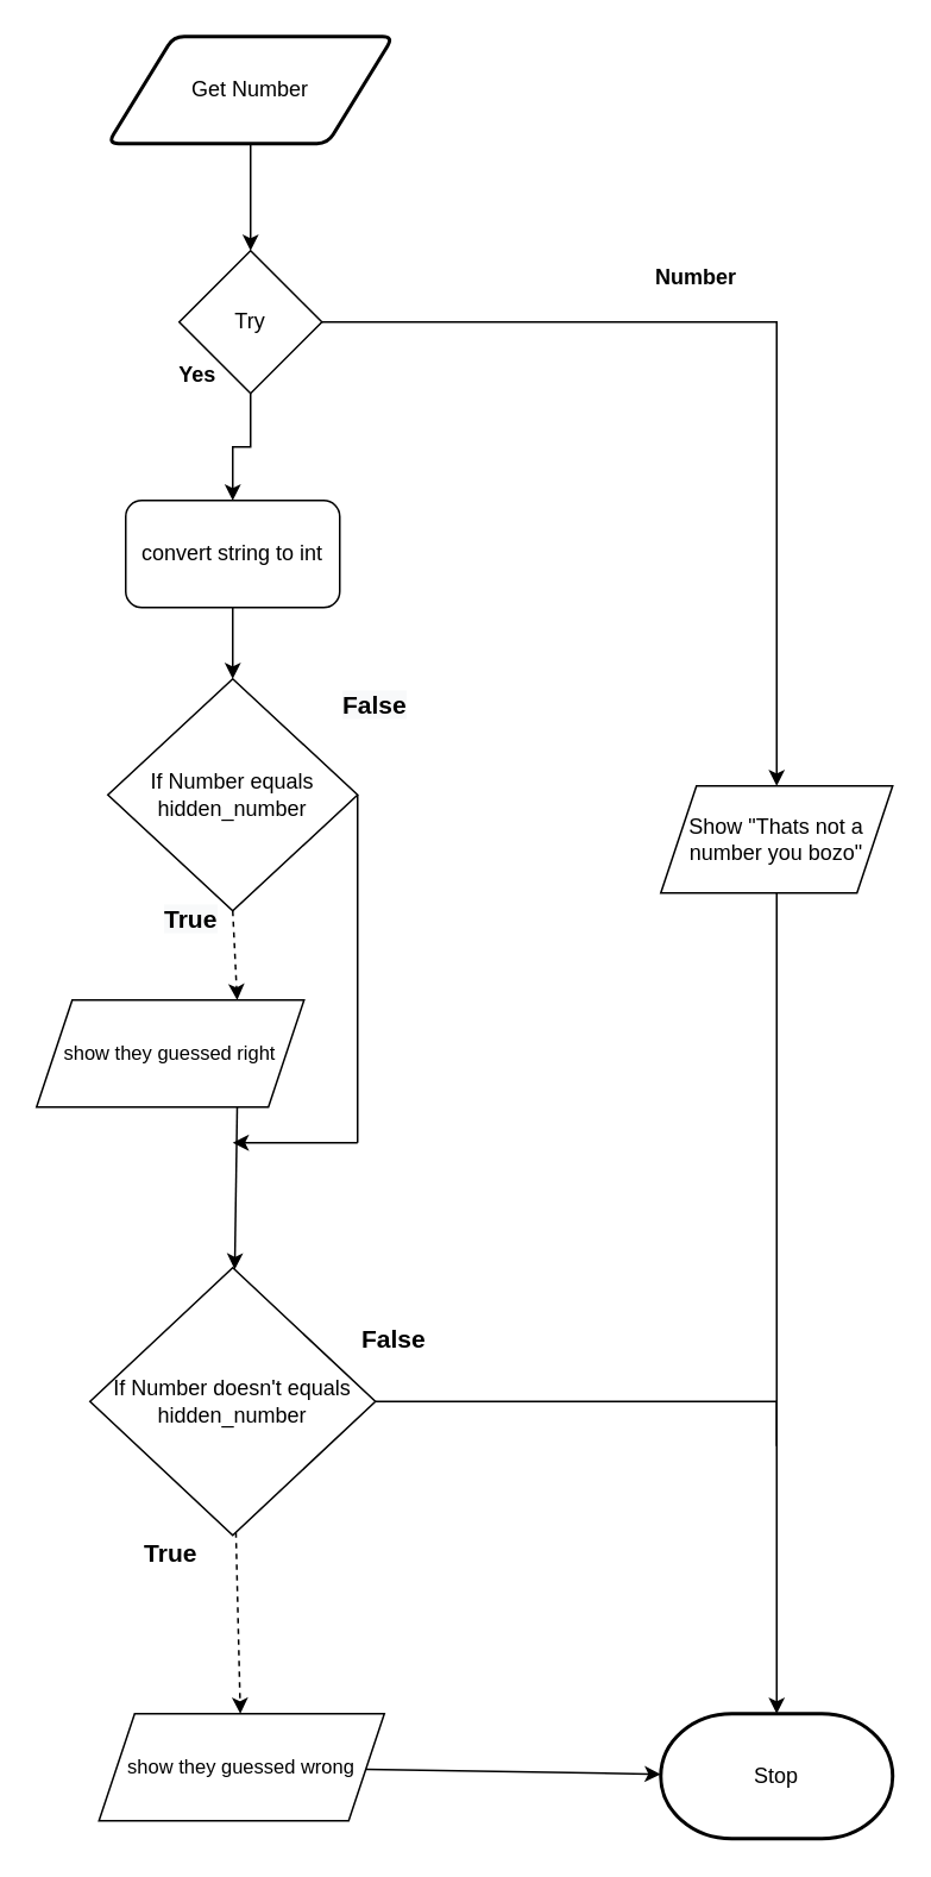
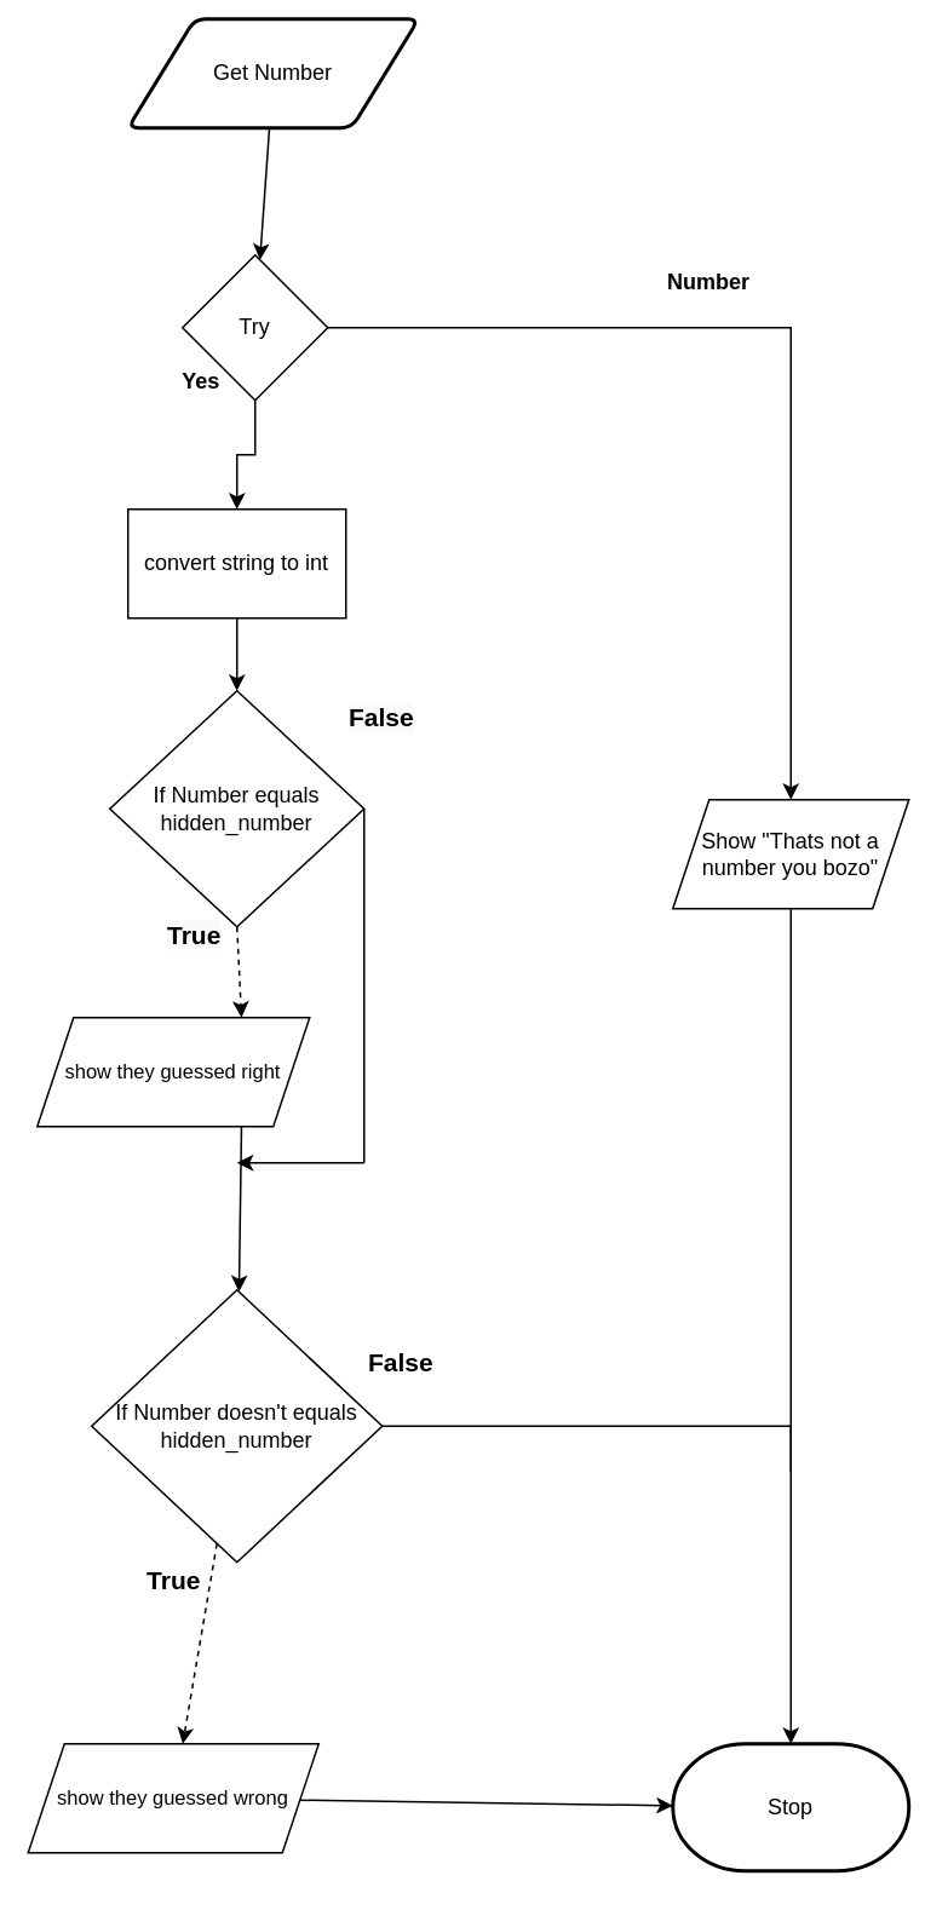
- <mxCell id="3" value="Get Number" style="shape=parallelogram;html=1;strokeWidth=2;perimeter=parallelogramPerimeter;whiteSpace=wrap;rounded=1;arcSize=12;size=0.23;" parent="1" vertex="1"><mxGeometry x="60" y="20" width="160" height="60" as="geometry" /></mxCell>
+ <mxCell id="3" value="Get Number" style="shape=parallelogram;html=1;strokeWidth=2;perimeter=parallelogramPerimeter;whiteSpace=wrap;rounded=1;arcSize=12;size=0.23;" parent="1" vertex="1"><mxGeometry x="70" y="10" width="160" height="60" as="geometry" /></mxCell>
- <mxCell id="27" value="convert string to int" style="whiteSpace=wrap;html=1;rounded=1;" vertex="1" parent="1"><mxGeometry x="70" y="280" width="120" height="60" as="geometry" /></mxCell>
+ <mxCell id="27" value="convert string to int" style="whiteSpace=wrap;html=1;" vertex="1" parent="1"><mxGeometry x="70" y="280" width="120" height="60" as="geometry" /></mxCell>
- <mxCell id="12" value="show they guessed wrong" style="shape=parallelogram;perimeter=parallelogramPerimeter;whiteSpace=wrap;html=1;fixedSize=1;fontFamily=Helvetica;fontSize=11;fontColor=default;" parent="1" vertex="1"><mxGeometry x="55" y="960" width="160" height="60" as="geometry" /></mxCell>
+ <mxCell id="12" value="show they guessed wrong" style="shape=parallelogram;perimeter=parallelogramPerimeter;whiteSpace=wrap;html=1;fixedSize=1;fontFamily=Helvetica;fontSize=11;fontColor=default;" parent="1" vertex="1"><mxGeometry x="15" y="960" width="160" height="60" as="geometry" /></mxCell>
